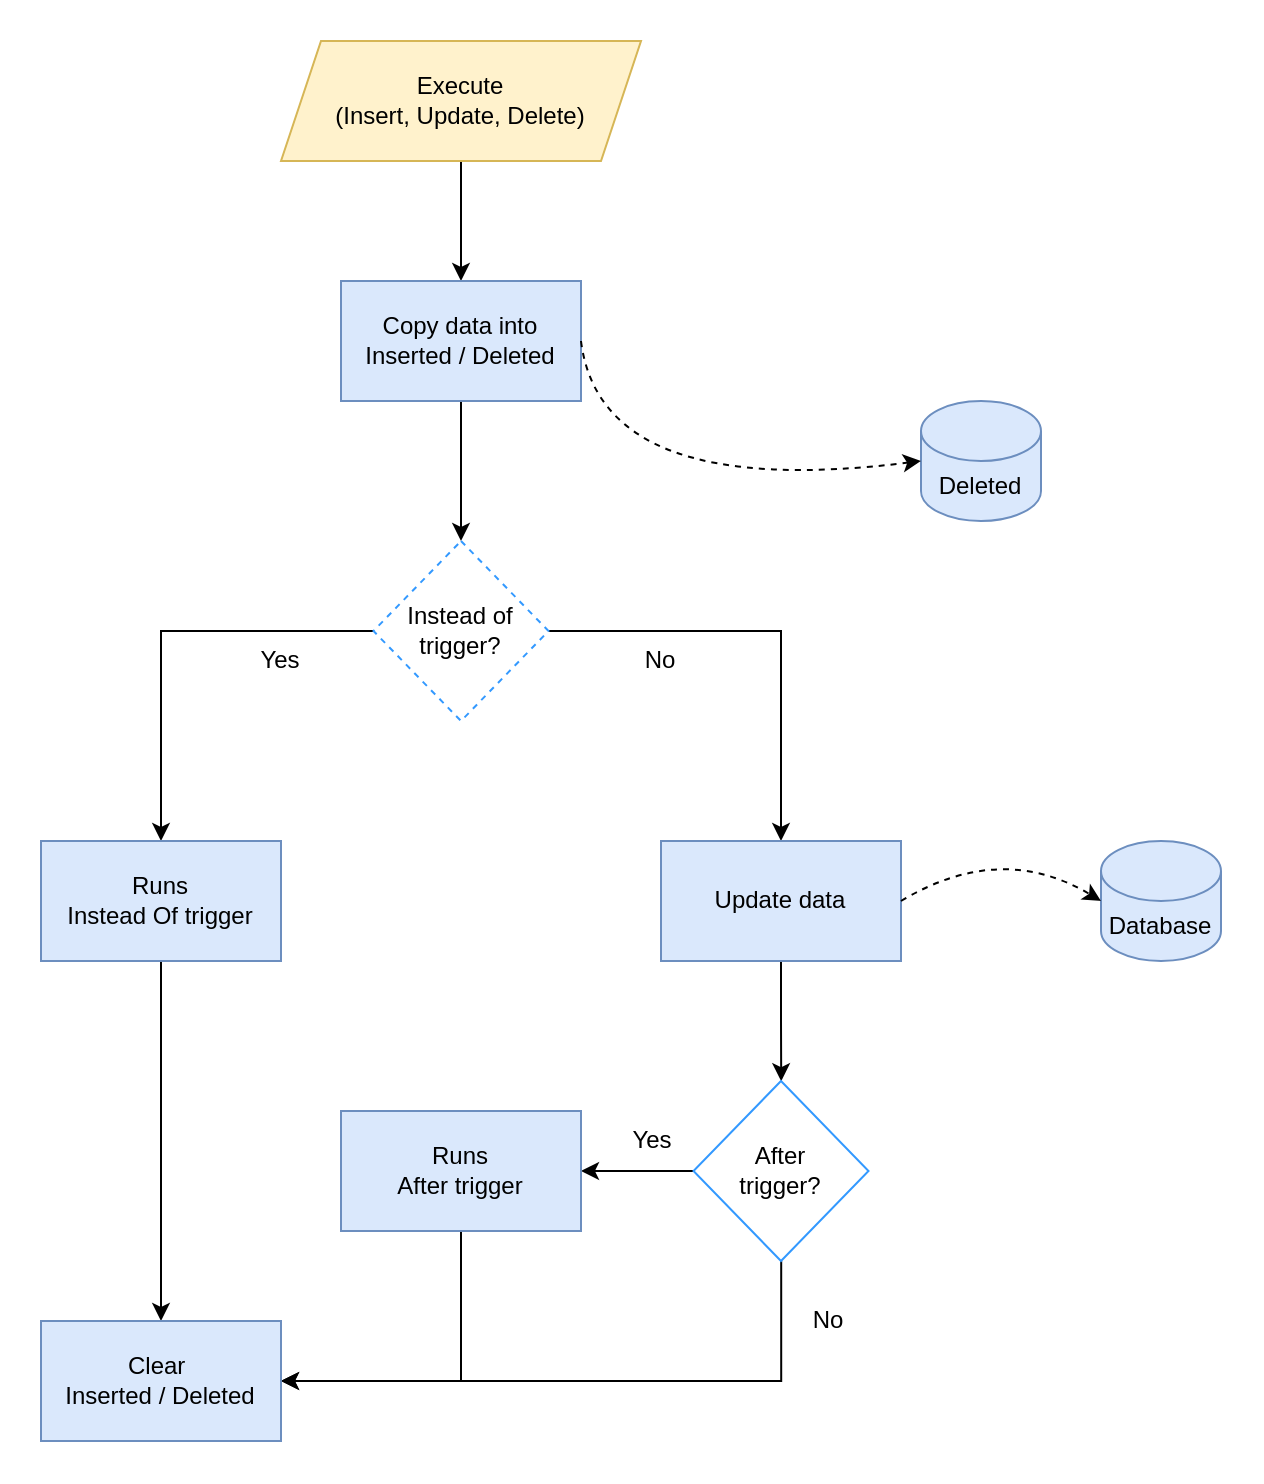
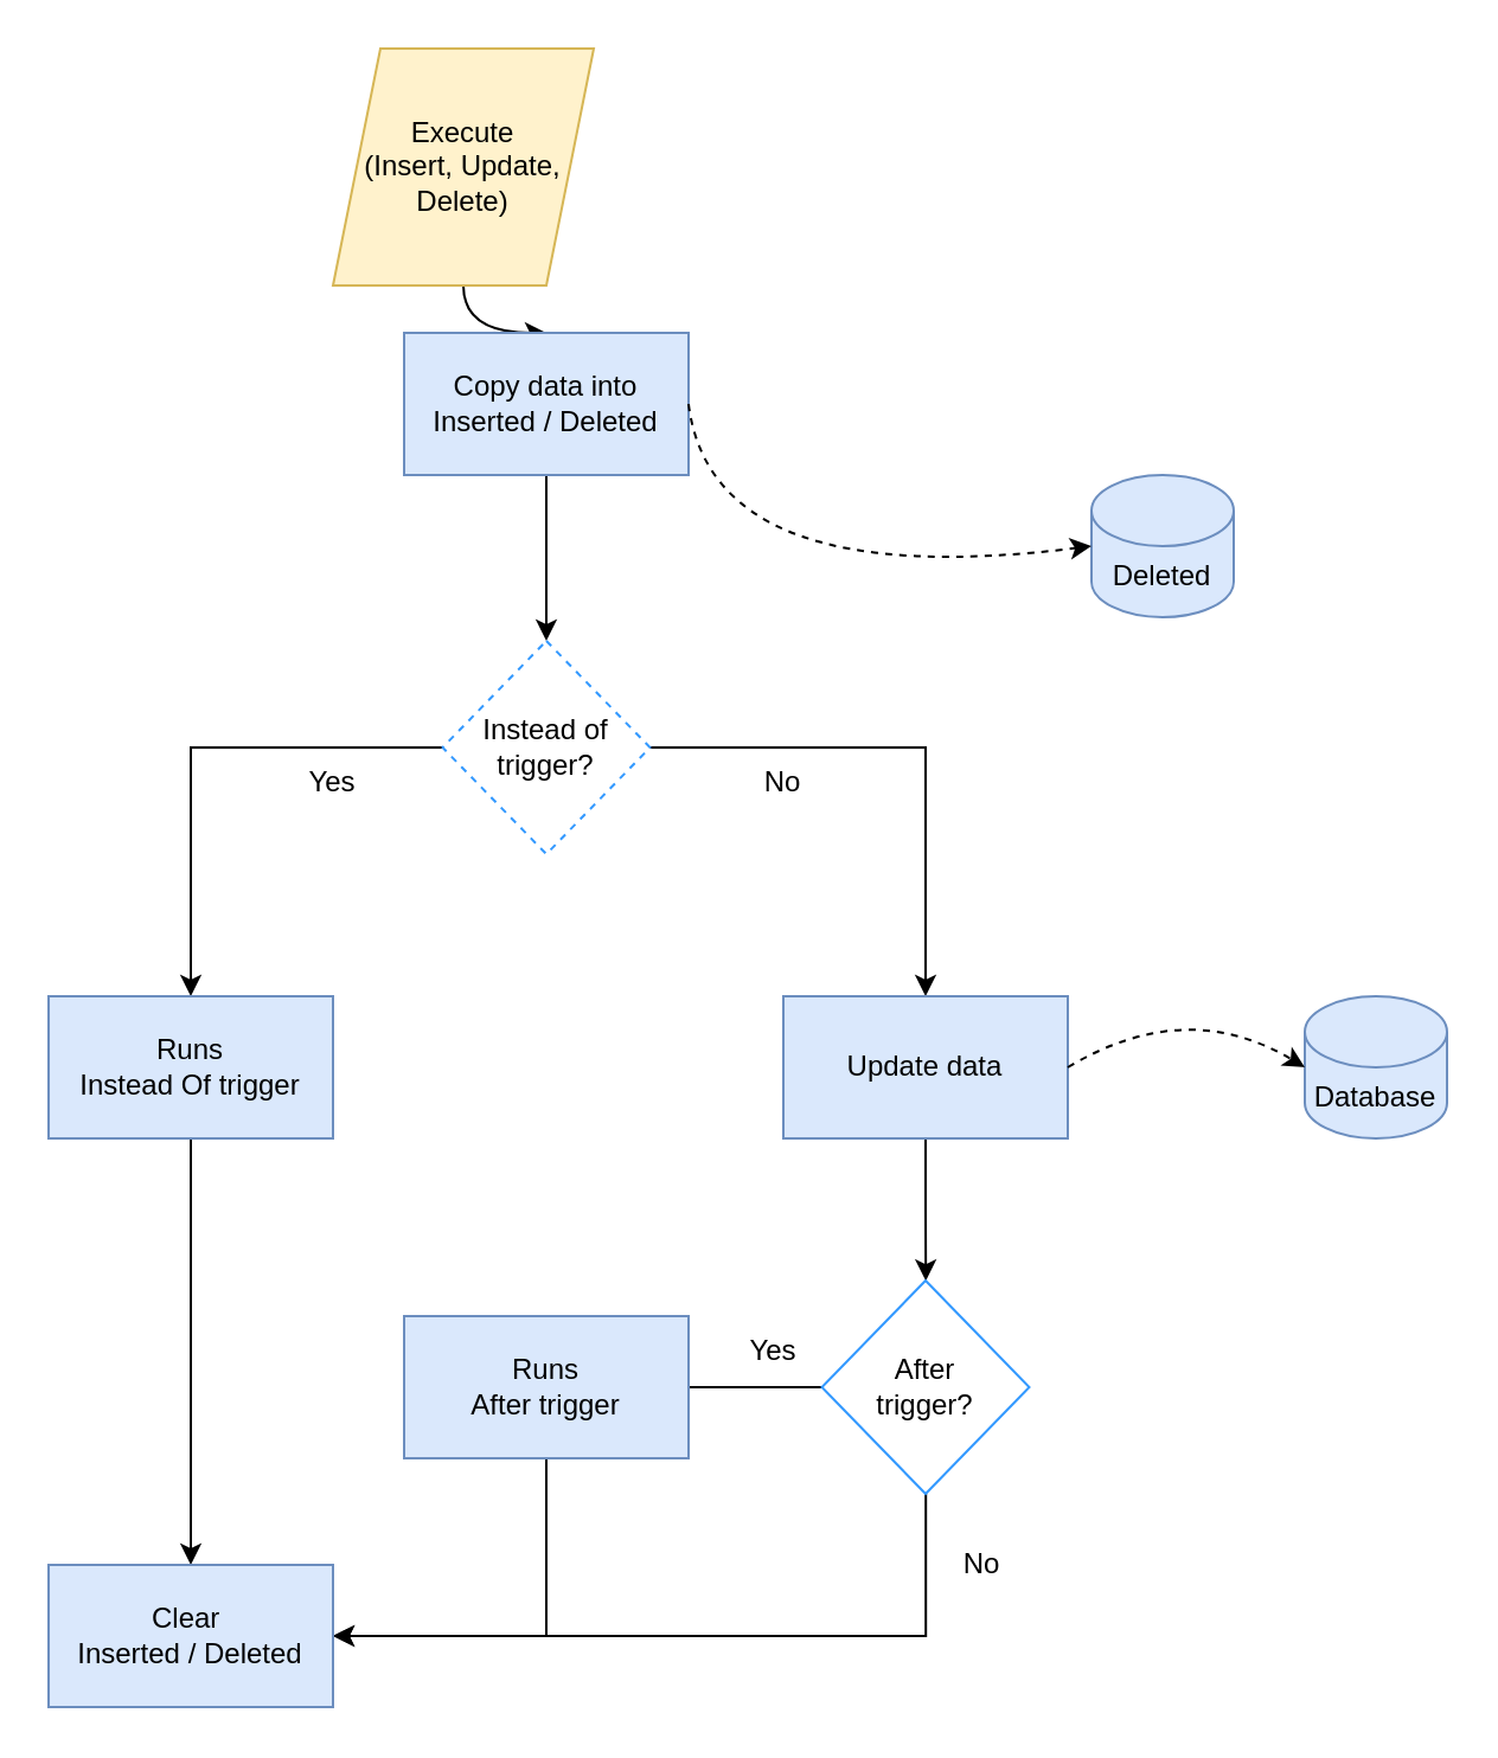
- <mxCell id="3" value="Execute&lt;br&gt;(Insert, Update, Delete)" style="shape=parallelogram;perimeter=parallelogramPerimeter;whiteSpace=wrap;html=1;fixedSize=1;fillColor=#fff2cc;strokeColor=#d6b656;" vertex="1" parent="1"><mxGeometry x="140" y="20" width="180" height="60" as="geometry" /></mxCell>
+ <mxCell id="3" value="Execute&lt;br&gt;(Insert, Update, Delete)" style="shape=parallelogram;perimeter=parallelogramPerimeter;whiteSpace=wrap;html=1;fixedSize=1;fillColor=#fff2cc;strokeColor=#d6b656;" vertex="1" parent="1"><mxGeometry x="140" y="20" width="110" height="100" as="geometry" /></mxCell>
- <mxCell id="19" style="edgeStyle=orthogonalEdgeStyle;rounded=0;orthogonalLoop=1;jettySize=auto;html=1;entryX=1;entryY=0.5;entryDx=0;entryDy=0;" edge="1" parent="1" source="21" target="23"><mxGeometry relative="1" as="geometry" /></mxCell>
+ <mxCell id="19" style="edgeStyle=orthogonalEdgeStyle;rounded=0;orthogonalLoop=1;jettySize=auto;html=1;entryX=1;entryY=0.5;entryDx=0;entryDy=0;endArrow=none;" edge="1" parent="1" source="21" target="23"><mxGeometry relative="1" as="geometry" /></mxCell>
